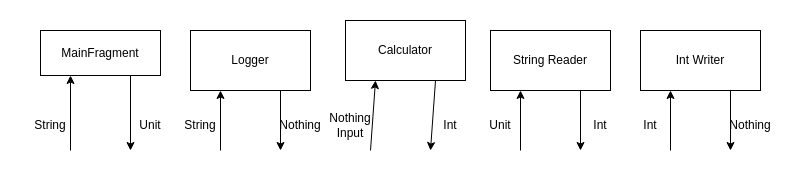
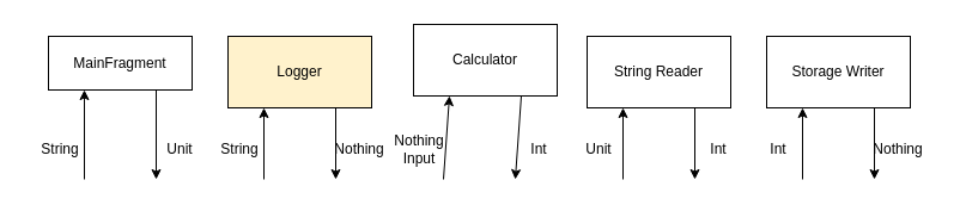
- <mxCell id="3" value="Logger" style="rounded=0;whiteSpace=wrap;html=1;" parent="1" vertex="1"><mxGeometry x="190" y="30" width="120" height="60" as="geometry" /></mxCell>
+ <mxCell id="3" value="Logger" style="rounded=0;whiteSpace=wrap;html=1;fillColor=#fff2cc;" parent="1" vertex="1"><mxGeometry x="190" y="30" width="120" height="60" as="geometry" /></mxCell>
- <mxCell id="18" value="Int Writer" style="rounded=0;whiteSpace=wrap;html=1;" parent="1" vertex="1"><mxGeometry x="640" y="30" width="120" height="60" as="geometry" /></mxCell>
+ <mxCell id="18" value="Storage Writer" style="rounded=0;whiteSpace=wrap;html=1;" parent="1" vertex="1"><mxGeometry x="640" y="30" width="120" height="60" as="geometry" /></mxCell>
